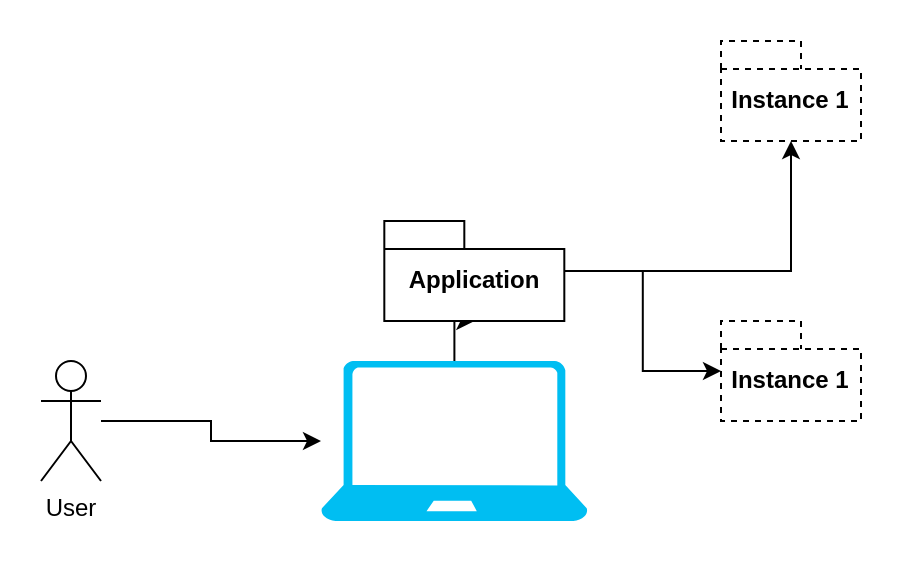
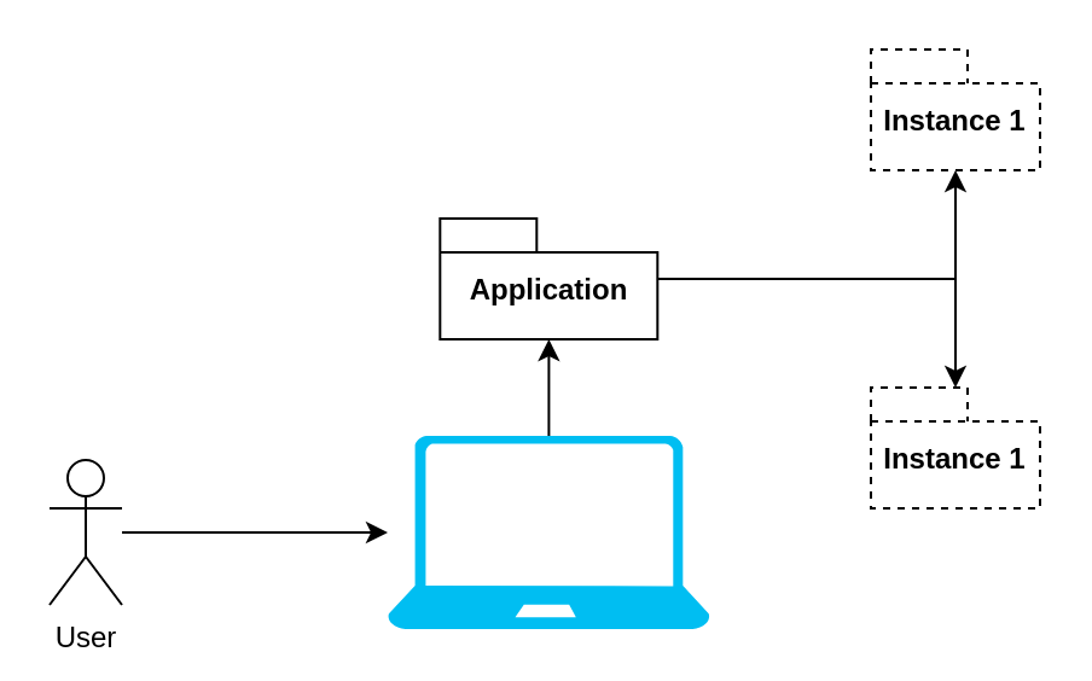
- <mxCell id="8" value="Application" style="shape=folder;fontStyle=1;spacingTop=10;tabWidth=40;tabHeight=14;tabPosition=left;html=1;whiteSpace=wrap;" parent="1" vertex="1"><mxGeometry x="191.66" y="110" width="90" height="50" as="geometry" /></mxCell>
+ <mxCell id="8" value="Application" style="shape=folder;fontStyle=1;spacingTop=10;tabWidth=40;tabHeight=14;tabPosition=left;html=1;whiteSpace=wrap;" parent="1" vertex="1"><mxGeometry x="181.66" y="90" width="90" height="50" as="geometry" /></mxCell>
- <mxCell id="5" value="User" style="shape=umlActor;verticalLabelPosition=bottom;verticalAlign=top;html=1;outlineConnect=0;" parent="1" vertex="1"><mxGeometry x="20" y="180" width="30" height="60" as="geometry" /></mxCell>
+ <mxCell id="5" value="User" style="shape=umlActor;verticalLabelPosition=bottom;verticalAlign=top;html=1;outlineConnect=0;" parent="1" vertex="1"><mxGeometry x="20" y="190" width="30" height="60" as="geometry" /></mxCell>
